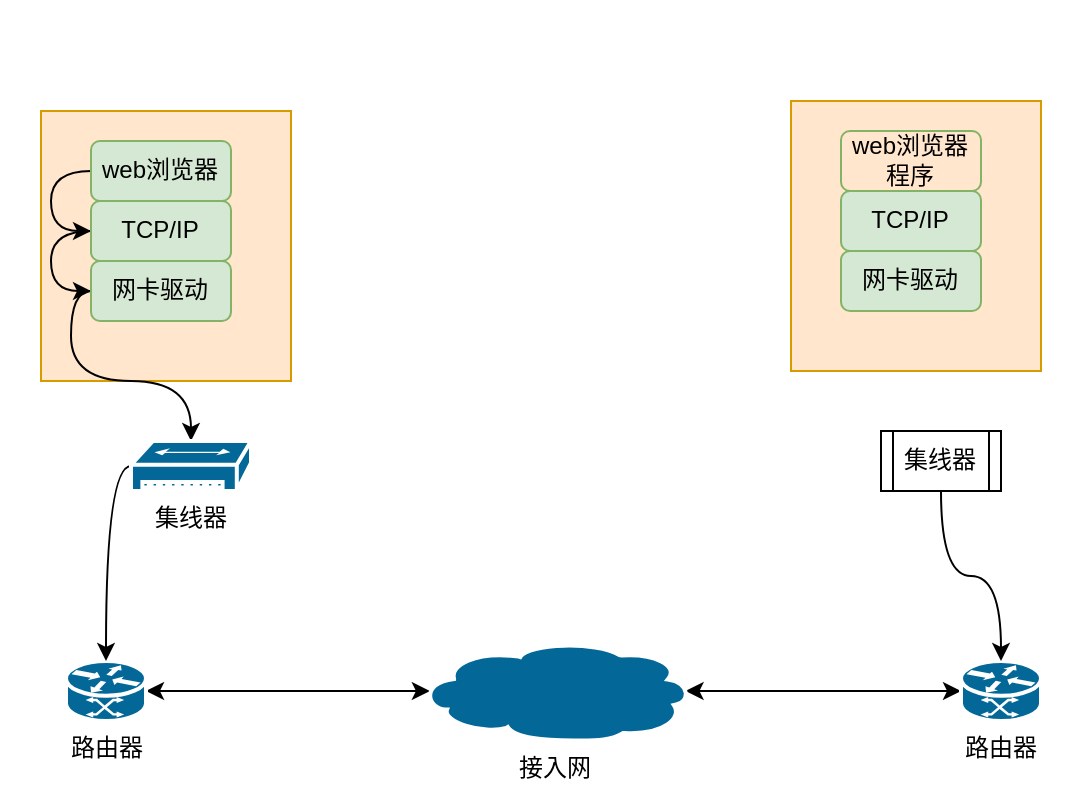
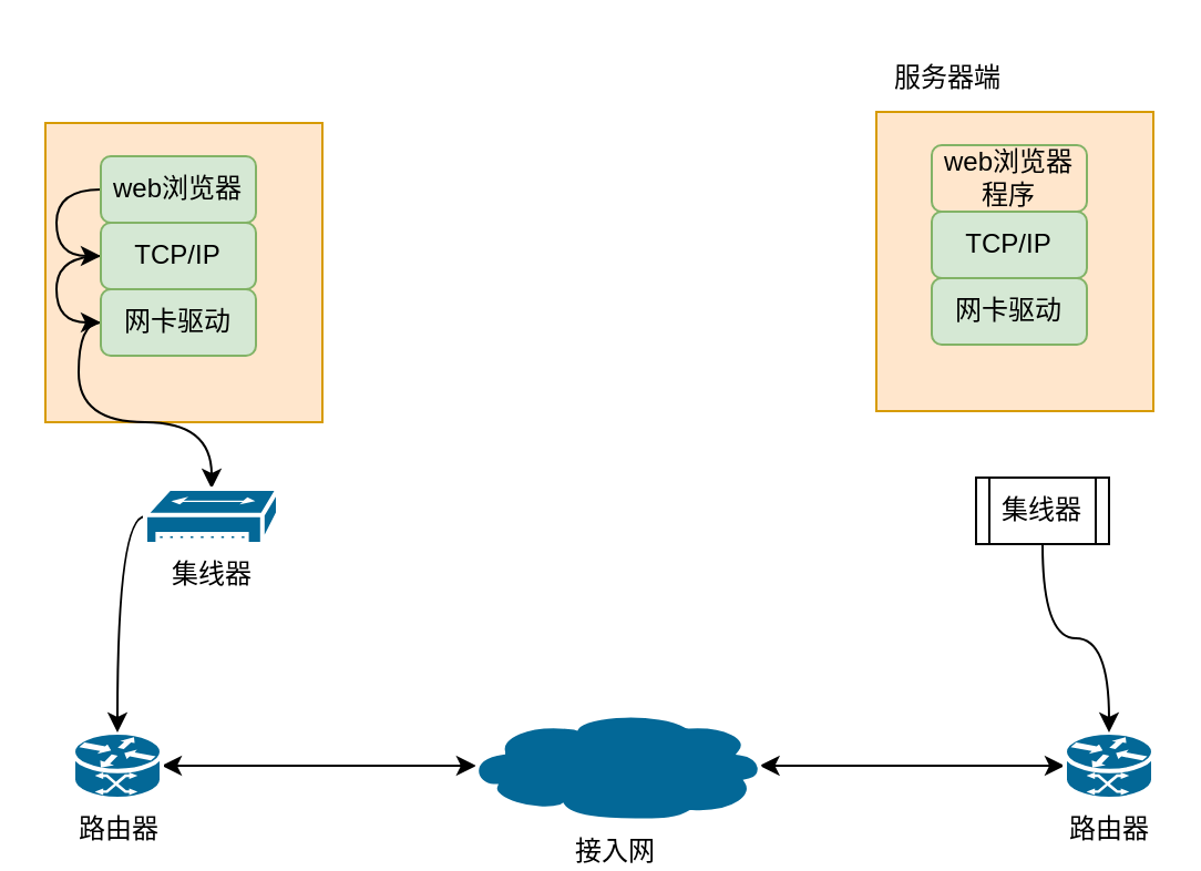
+ <mxCell id="18" value="服务器端" style="text;html=1;strokeColor=none;fillColor=none;align=center;verticalAlign=middle;whiteSpace=wrap;rounded=0;" parent="1" vertex="1"><mxGeometry x="395" y="20" width="65" height="30" as="geometry" /></mxCell>
